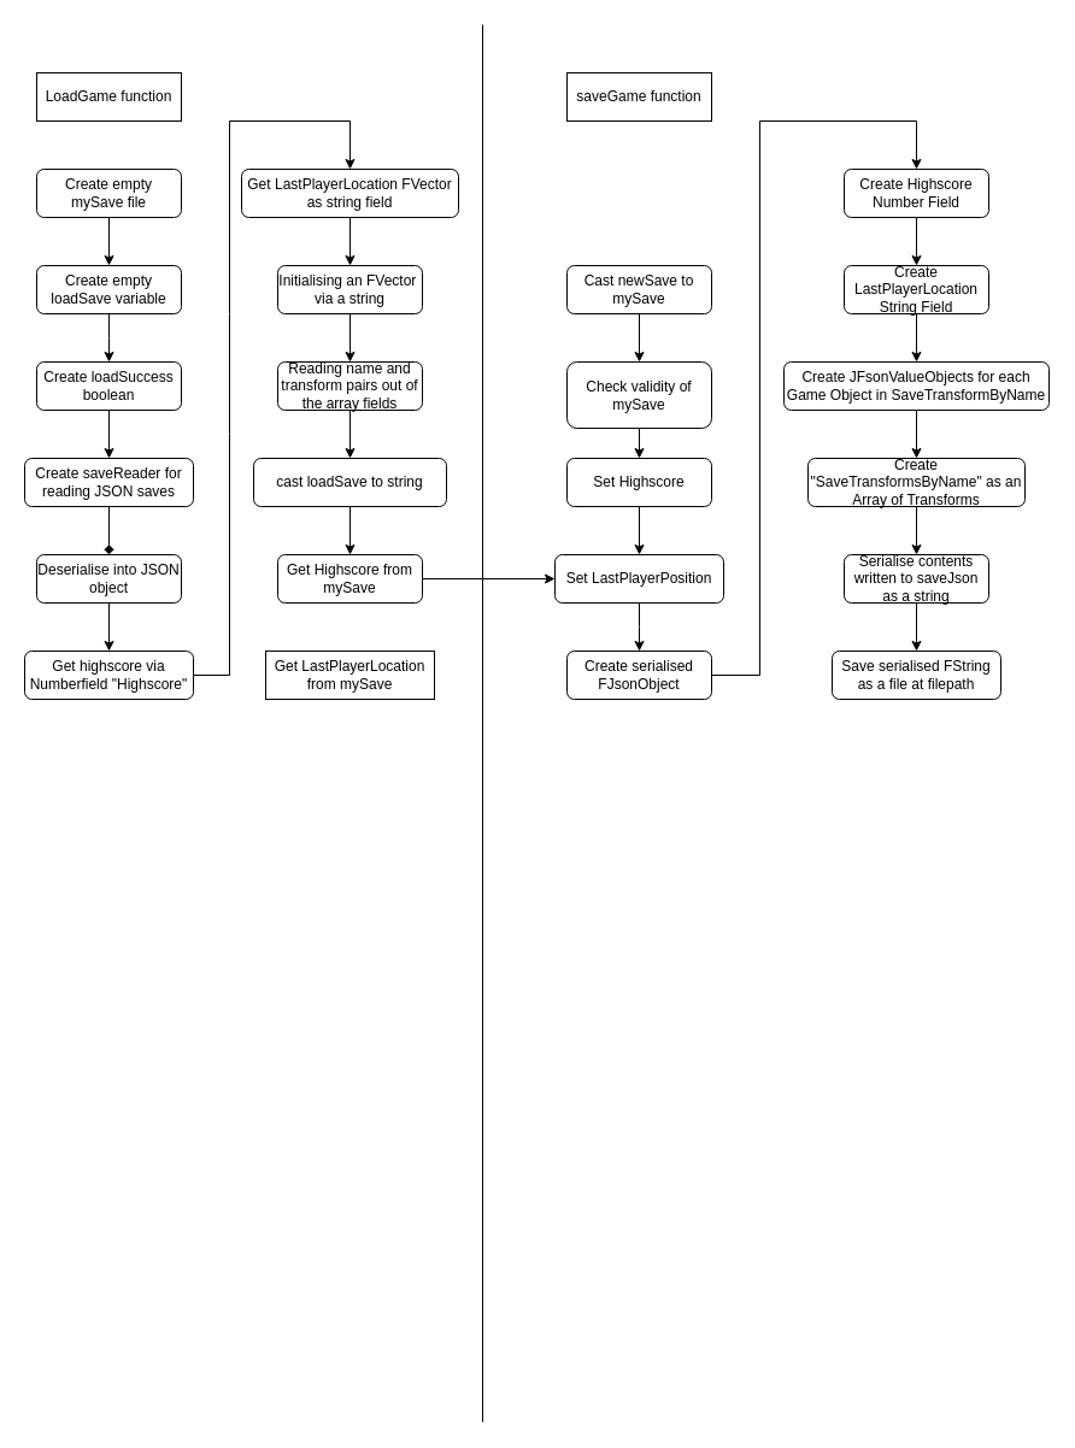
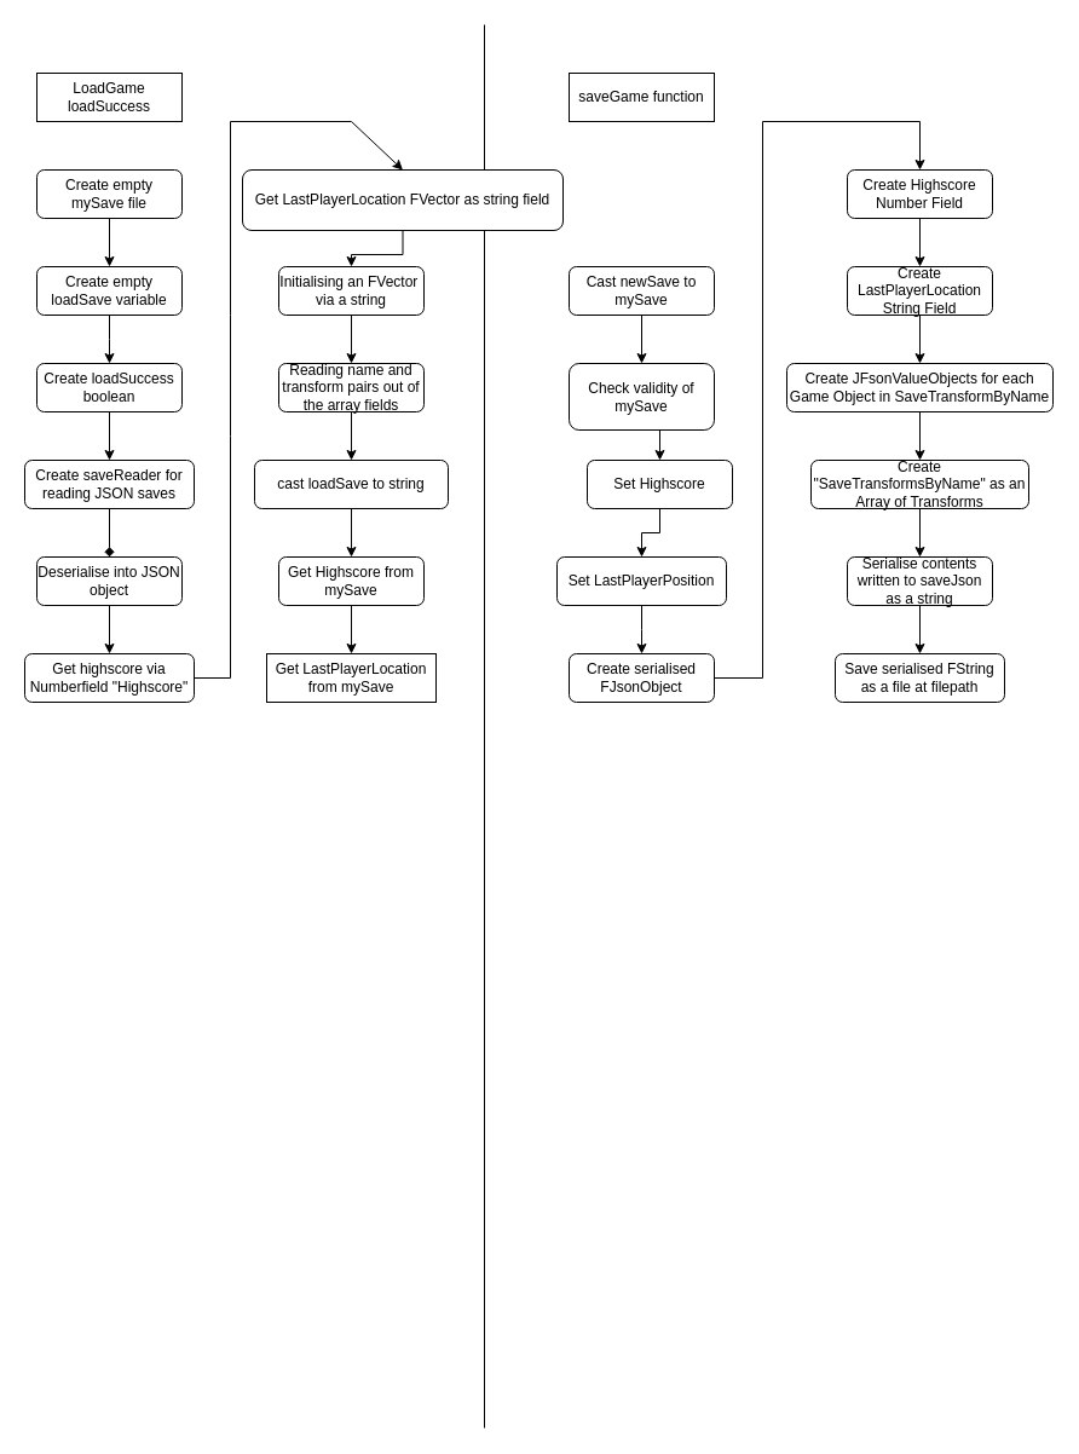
- <mxCell id="4" value="LoadGame function" style="rounded=0;whiteSpace=wrap;html=1;" parent="1" vertex="1"><mxGeometry x="30" y="60" width="120" height="40" as="geometry" /></mxCell>
+ <mxCell id="4" value="LoadGame loadSuccess" style="rounded=0;whiteSpace=wrap;html=1;" parent="1" vertex="1"><mxGeometry x="30" y="60" width="120" height="40" as="geometry" /></mxCell>
- <mxCell id="30" value="Get LastPlayerLocation FVector as string field" style="whiteSpace=wrap;html=1;rounded=1;" parent="1" vertex="1"><mxGeometry x="200" y="140" width="180" height="40" as="geometry" /></mxCell>
+ <mxCell id="30" value="Get LastPlayerLocation FVector as string field" style="whiteSpace=wrap;html=1;rounded=1;" parent="1" vertex="1"><mxGeometry x="200" y="140" width="265" height="50" as="geometry" /></mxCell>
- <mxCell id="16" value="Set Highscore" style="rounded=1;whiteSpace=wrap;html=1;" parent="1" vertex="1"><mxGeometry x="470" y="380" width="120" height="40" as="geometry" /></mxCell>
+ <mxCell id="16" value="Set Highscore" style="rounded=1;whiteSpace=wrap;html=1;" parent="1" vertex="1"><mxGeometry x="485" y="380" width="120" height="40" as="geometry" /></mxCell>
- <mxCell id="19" value="" style="edgeStyle=orthogonalEdgeStyle;rounded=0;orthogonalLoop=1;jettySize=auto;html=1;" parent="1" source="20" target="18" edge="1"><mxGeometry relative="1" as="geometry" /></mxCell>
+ <mxCell id="19" value="" style="edgeStyle=orthogonalEdgeStyle;rounded=0;orthogonalLoop=1;jettySize=auto;html=1;" parent="1" source="20" target="21" edge="1"><mxGeometry relative="1" as="geometry" /></mxCell>
